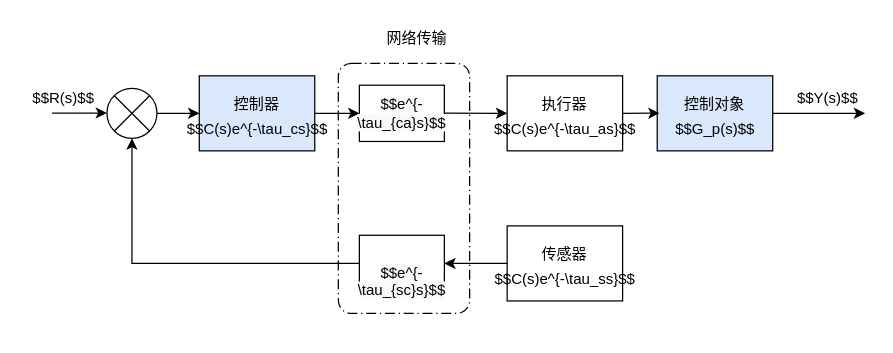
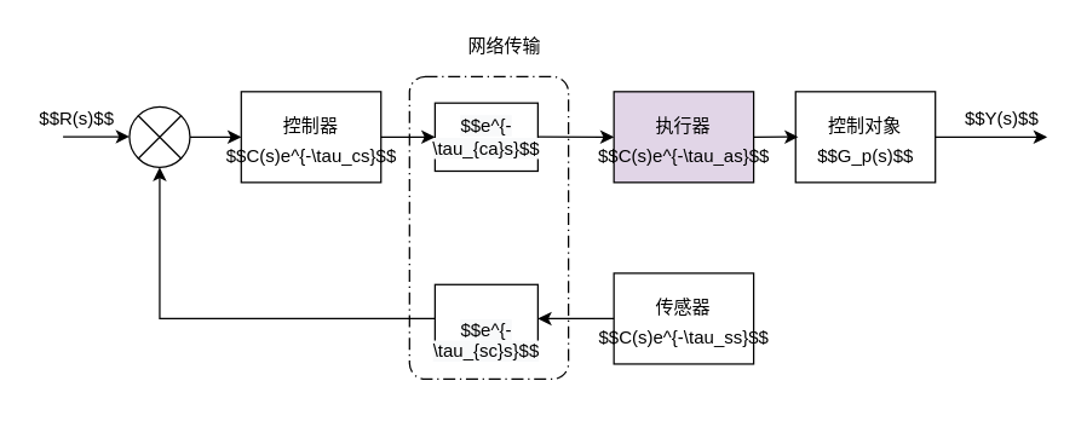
- <mxCell id="5" value="控制器&lt;br&gt;&lt;br&gt;" style="rounded=0;whiteSpace=wrap;html=1;fillColor=#dae8fc;" vertex="1" parent="4"><mxGeometry x="3.846" width="92.308" height="60" as="geometry" /></mxCell>
+ <mxCell id="5" value="控制器&lt;br&gt;&lt;br&gt;" style="rounded=0;whiteSpace=wrap;html=1;" vertex="1" parent="4"><mxGeometry x="3.846" width="92.308" height="60" as="geometry" /></mxCell>
- <mxCell id="8" value="执行器&lt;br&gt;&lt;br&gt;" style="rounded=0;whiteSpace=wrap;html=1;" vertex="1" parent="7"><mxGeometry x="29.996" width="92.308" height="60" as="geometry" /></mxCell>
+ <mxCell id="8" value="执行器&lt;br&gt;&lt;br&gt;" style="rounded=0;whiteSpace=wrap;html=1;fillColor=#e1d5e7;" vertex="1" parent="7"><mxGeometry x="29.996" width="92.308" height="60" as="geometry" /></mxCell>
- <mxCell id="12" value="控制对象&lt;br&gt;&lt;br&gt;" style="rounded=0;whiteSpace=wrap;html=1;fillColor=#dae8fc;" vertex="1" parent="11"><mxGeometry x="3.846" width="92.308" height="60" as="geometry" /></mxCell>
+ <mxCell id="12" value="控制对象&lt;br&gt;&lt;br&gt;" style="rounded=0;whiteSpace=wrap;html=1;" vertex="1" parent="11"><mxGeometry x="3.846" width="92.308" height="60" as="geometry" /></mxCell>
